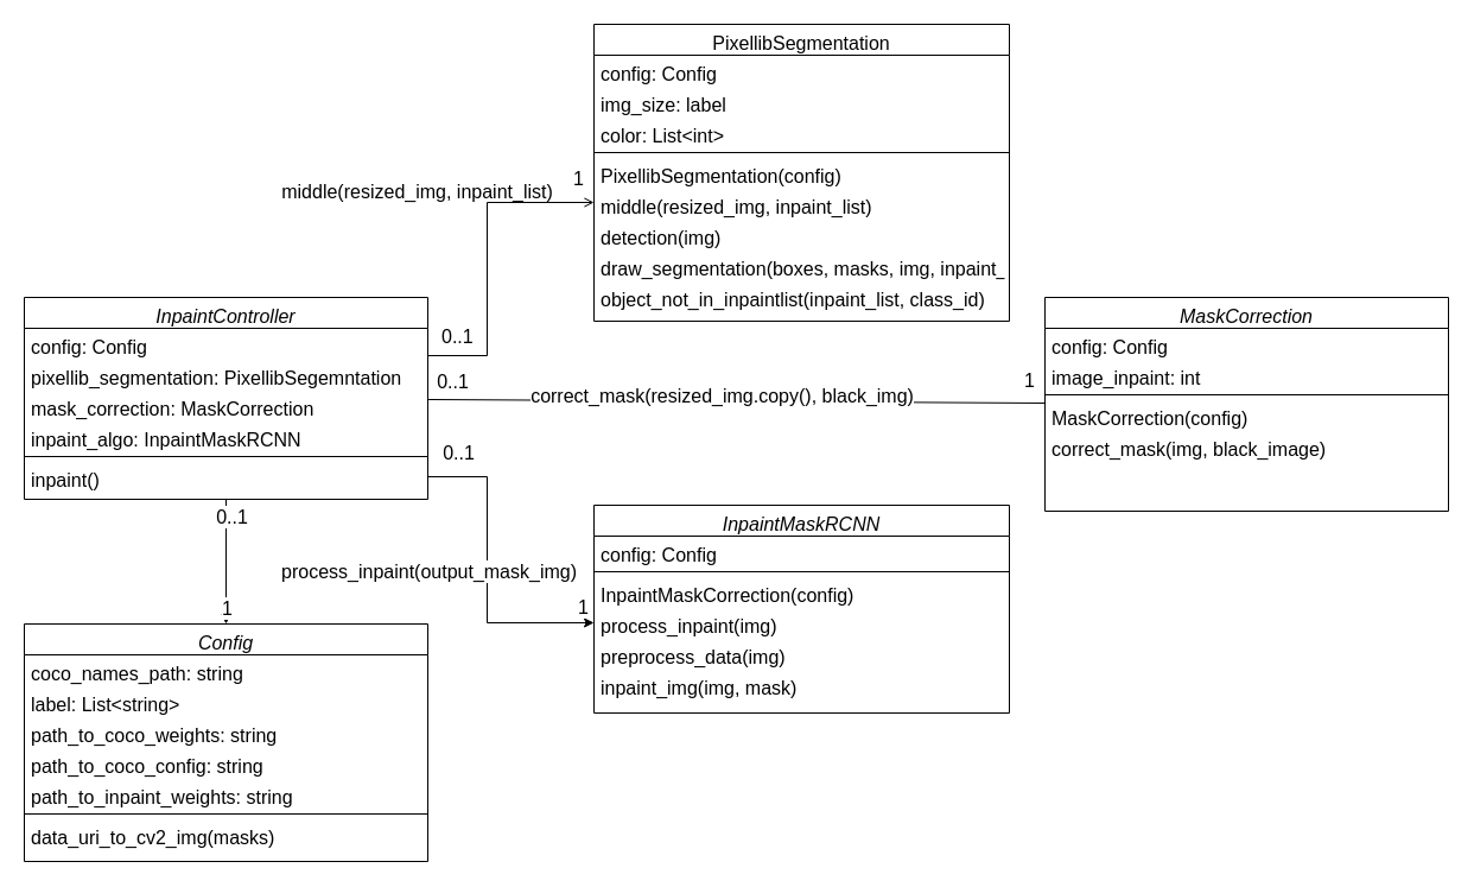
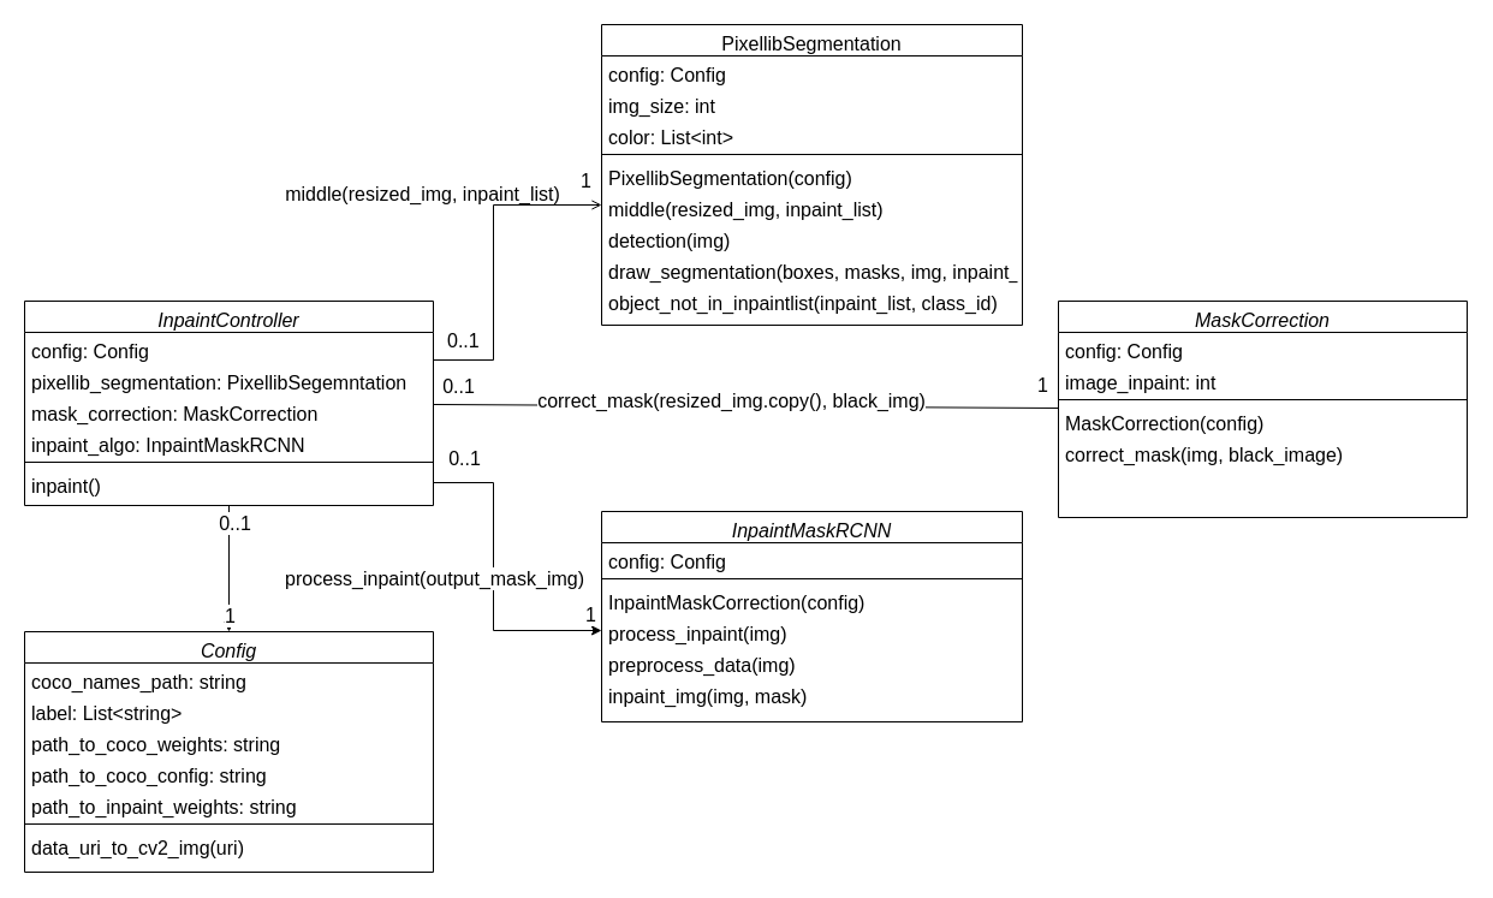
- <mxCell id="14" value="img_size: label" style="text;align=left;verticalAlign=top;spacingLeft=4;spacingRight=4;overflow=hidden;rotatable=0;points=[[0,0.5],[1,0.5]];portConstraint=eastwest;rounded=0;shadow=0;html=0;fontSize=16;" parent="12" vertex="1"><mxGeometry y="52" width="350" height="26" as="geometry" /></mxCell>
+ <mxCell id="14" value="img_size: int" style="text;align=left;verticalAlign=top;spacingLeft=4;spacingRight=4;overflow=hidden;rotatable=0;points=[[0,0.5],[1,0.5]];portConstraint=eastwest;rounded=0;shadow=0;html=0;fontSize=16;" parent="12" vertex="1"><mxGeometry y="52" width="350" height="26" as="geometry" /></mxCell>
- <mxCell id="54" value="data_uri_to_cv2_img(masks)" style="text;align=left;verticalAlign=top;spacingLeft=4;spacingRight=4;overflow=hidden;rotatable=0;points=[[0,0.5],[1,0.5]];portConstraint=eastwest;fontSize=16;" parent="47" vertex="1"><mxGeometry y="164" width="340" height="26" as="geometry" /></mxCell>
+ <mxCell id="54" value="data_uri_to_cv2_img(uri)" style="text;align=left;verticalAlign=top;spacingLeft=4;spacingRight=4;overflow=hidden;rotatable=0;points=[[0,0.5],[1,0.5]];portConstraint=eastwest;fontSize=16;" parent="47" vertex="1"><mxGeometry y="164" width="340" height="26" as="geometry" /></mxCell>
